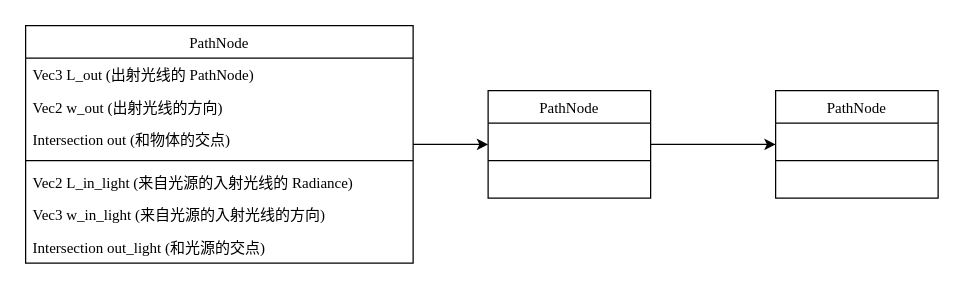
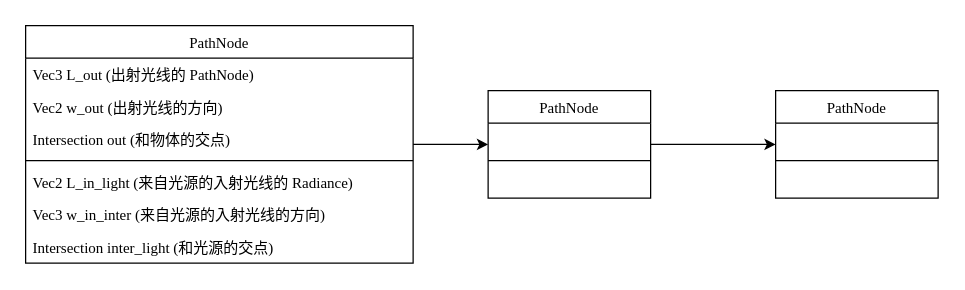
- <mxCell id="8" value="Vec3 w_in_light (来自光源的入射光线的方向)" style="text;strokeColor=none;fillColor=none;align=left;verticalAlign=top;spacingLeft=4;spacingRight=4;overflow=hidden;rotatable=0;points=[[0,0.5],[1,0.5]];portConstraint=eastwest;fontStyle=0;fontFamily=Consolas;" vertex="1" parent="2"><mxGeometry y="138" width="310" height="26" as="geometry" /></mxCell>
+ <mxCell id="8" value="Vec3 w_in_inter (来自光源的入射光线的方向)" style="text;strokeColor=none;fillColor=none;align=left;verticalAlign=top;spacingLeft=4;spacingRight=4;overflow=hidden;rotatable=0;points=[[0,0.5],[1,0.5]];portConstraint=eastwest;fontStyle=0;fontFamily=Consolas;" vertex="1" parent="2"><mxGeometry y="138" width="310" height="26" as="geometry" /></mxCell>
- <mxCell id="9" value="Intersection out_light (和光源的交点)" style="text;strokeColor=none;fillColor=none;align=left;verticalAlign=top;spacingLeft=4;spacingRight=4;overflow=hidden;rotatable=0;points=[[0,0.5],[1,0.5]];portConstraint=eastwest;fontStyle=0;fontFamily=Consolas;" vertex="1" parent="2"><mxGeometry y="164" width="310" height="26" as="geometry" /></mxCell>
+ <mxCell id="9" value="Intersection inter_light (和光源的交点)" style="text;strokeColor=none;fillColor=none;align=left;verticalAlign=top;spacingLeft=4;spacingRight=4;overflow=hidden;rotatable=0;points=[[0,0.5],[1,0.5]];portConstraint=eastwest;fontStyle=0;fontFamily=Consolas;" vertex="1" parent="2"><mxGeometry y="164" width="310" height="26" as="geometry" /></mxCell>
